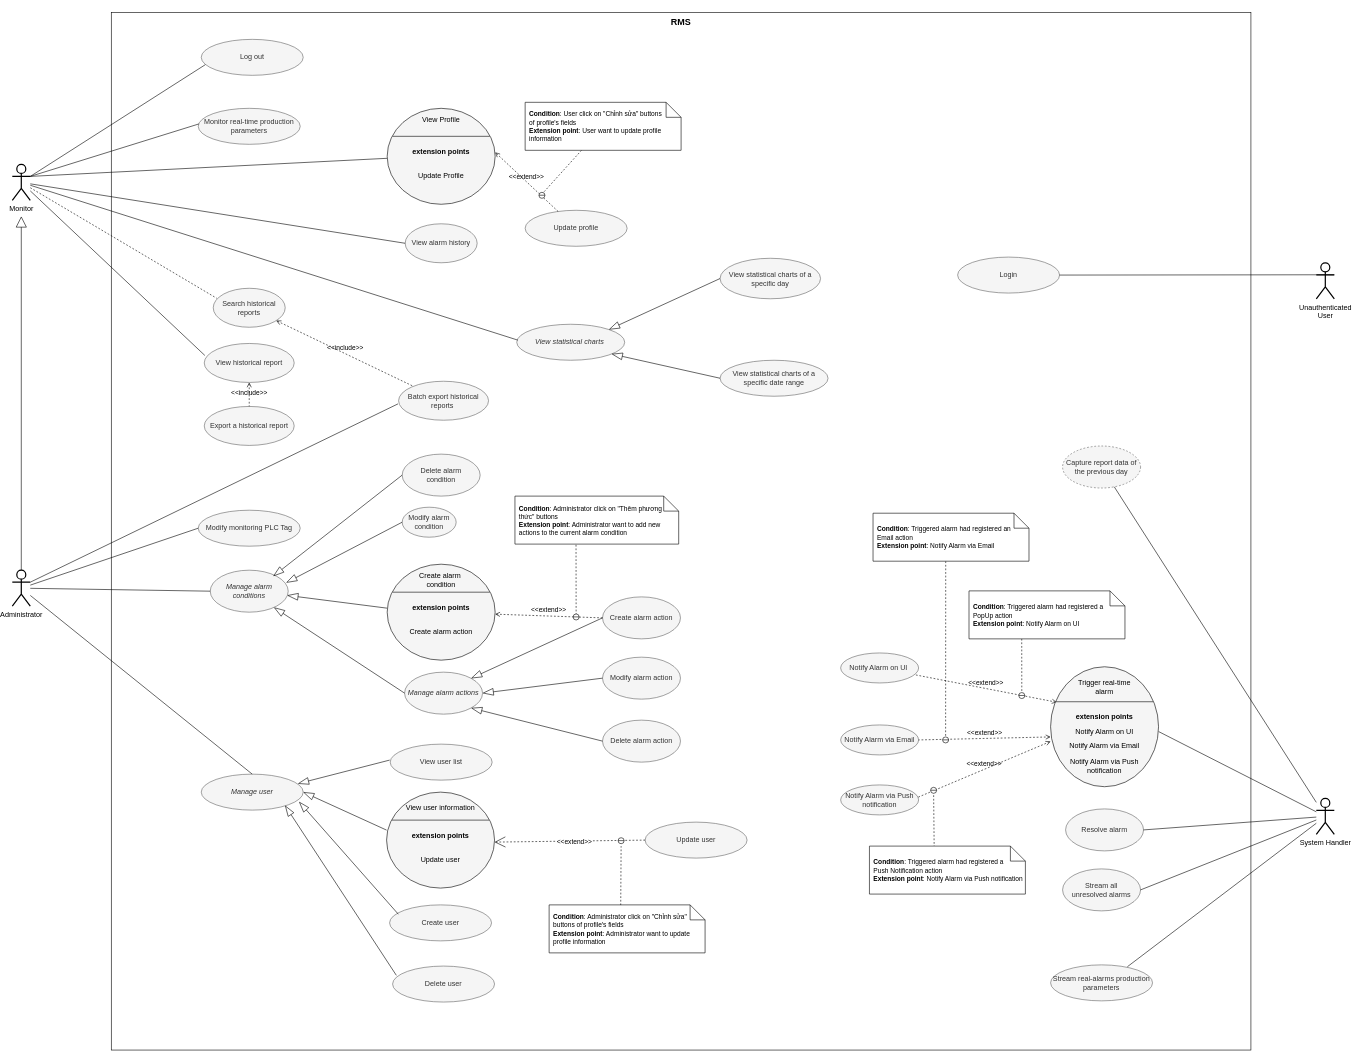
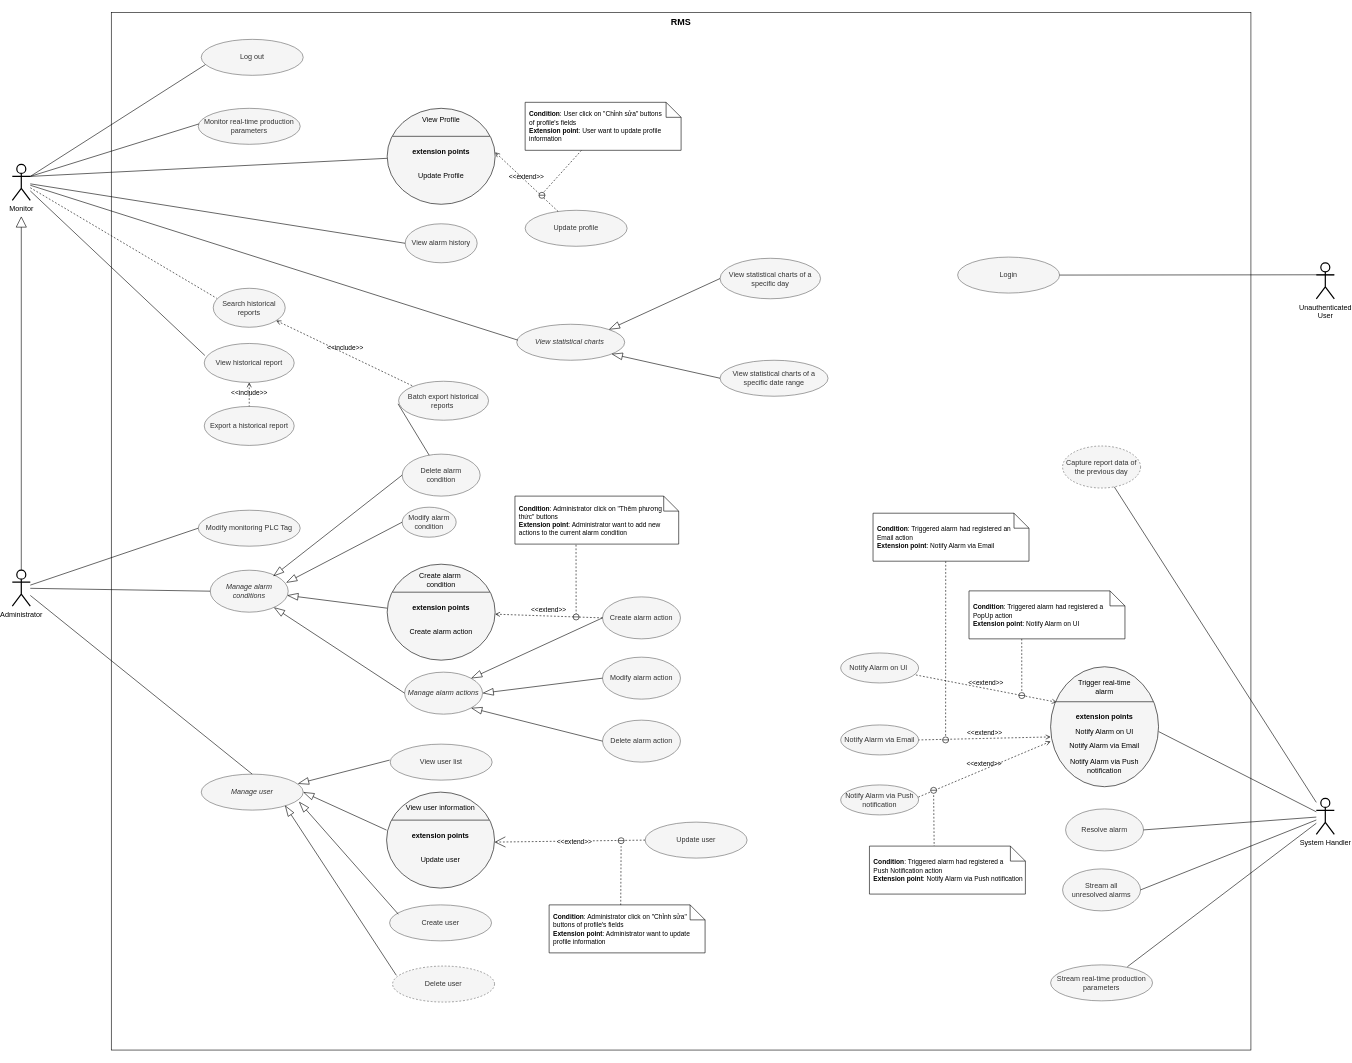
- <mxCell id="81" value="" style="endArrow=none;html=1;rounded=0;entryX=1;entryY=0.333;entryDx=0;entryDy=0;entryPerimeter=0;exitX=-0.006;exitY=0.58;exitDx=0;exitDy=0;exitPerimeter=0;" edge="1" parent="1" source="43" target="13"><mxGeometry width="50" height="50" relative="1" as="geometry"><mxPoint x="500" y="708" as="sourcePoint" /><mxPoint x="205" y="985" as="targetPoint" /></mxGeometry></mxCell>
+ <mxCell id="81" value="" style="endArrow=none;html=1;rounded=0;exitX=-0.006;exitY=0.58;exitDx=0;exitDy=0;exitPerimeter=0;" edge="1" parent="1" source="43" target="9"><mxGeometry width="50" height="50" relative="1" as="geometry"><mxPoint x="500" y="708" as="sourcePoint" /><mxPoint x="205" y="985" as="targetPoint" /></mxGeometry></mxCell>
- <mxCell id="69" value="Stream real-alarms production parameters" style="ellipse;whiteSpace=wrap;html=1;fillColor=#f5f5f5;fontColor=#333333;strokeColor=#666666;" vertex="1" parent="1"><mxGeometry x="1751" y="1608" width="170" height="60" as="geometry" /></mxCell>
+ <mxCell id="69" value="Stream real-time production parameters" style="ellipse;whiteSpace=wrap;html=1;fillColor=#f5f5f5;fontColor=#333333;strokeColor=#666666;" vertex="1" parent="1"><mxGeometry x="1751" y="1608" width="170" height="60" as="geometry" /></mxCell>
- <mxCell id="52" value="Delete user" style="ellipse;whiteSpace=wrap;html=1;fillColor=#f5f5f5;fontColor=#333333;strokeColor=#666666;" vertex="1" parent="1"><mxGeometry x="654" y="1610" width="170" height="60" as="geometry" /></mxCell>
+ <mxCell id="52" value="Delete user" style="ellipse;whiteSpace=wrap;html=1;fillColor=#f5f5f5;fontColor=#333333;strokeColor=#666666;dashed=1;" vertex="1" parent="1"><mxGeometry x="654" y="1610" width="170" height="60" as="geometry" /></mxCell>
